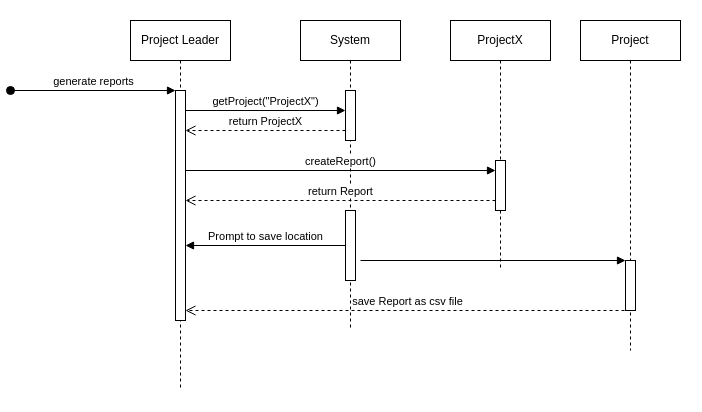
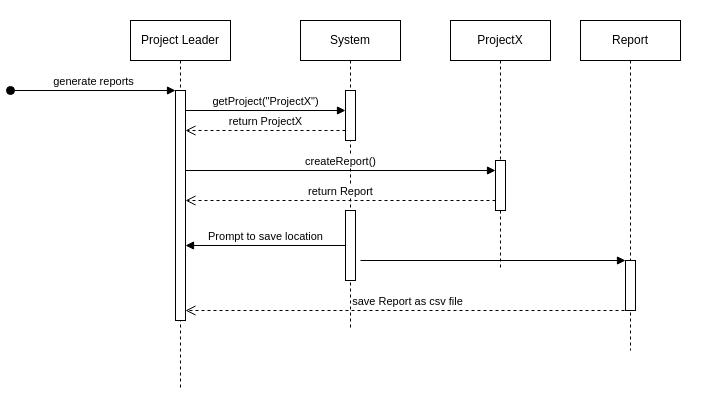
- <mxCell id="15" value="Project" style="shape=umlLifeline;perimeter=lifelinePerimeter;whiteSpace=wrap;html=1;container=0;dropTarget=0;collapsible=0;recursiveResize=0;outlineConnect=0;portConstraint=eastwest;newEdgeStyle={&quot;edgeStyle&quot;:&quot;elbowEdgeStyle&quot;,&quot;elbow&quot;:&quot;vertical&quot;,&quot;curved&quot;:0,&quot;rounded&quot;:0};" vertex="1" parent="1"><mxGeometry x="470" y="20" width="100" height="330" as="geometry" /></mxCell>
+ <mxCell id="15" value="Report" style="shape=umlLifeline;perimeter=lifelinePerimeter;whiteSpace=wrap;html=1;container=0;dropTarget=0;collapsible=0;recursiveResize=0;outlineConnect=0;portConstraint=eastwest;newEdgeStyle={&quot;edgeStyle&quot;:&quot;elbowEdgeStyle&quot;,&quot;elbow&quot;:&quot;vertical&quot;,&quot;curved&quot;:0,&quot;rounded&quot;:0};" vertex="1" parent="1"><mxGeometry x="470" y="20" width="100" height="330" as="geometry" /></mxCell>
